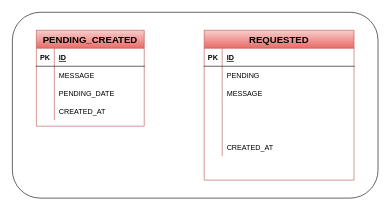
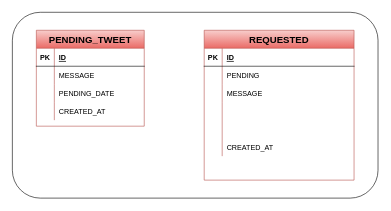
- <mxCell id="3" value="PENDING_CREATED" style="shape=table;startSize=30;container=1;collapsible=1;childLayout=tableLayout;fixedRows=1;rowLines=0;fontStyle=1;align=center;resizeLast=1;fontSize=16;gradientColor=#ea6b66;fillColor=#f8cecc;strokeColor=#b85450;" vertex="1" parent="1"><mxGeometry x="60" y="50" width="180" height="160" as="geometry"><mxRectangle x="90" y="690" width="200" height="30" as="alternateBounds" /></mxGeometry></mxCell>
+ <mxCell id="3" value="PENDING_TWEET" style="shape=table;startSize=30;container=1;collapsible=1;childLayout=tableLayout;fixedRows=1;rowLines=0;fontStyle=1;align=center;resizeLast=1;fontSize=16;gradientColor=#ea6b66;fillColor=#f8cecc;strokeColor=#b85450;" vertex="1" parent="1"><mxGeometry x="60" y="50" width="180" height="160" as="geometry"><mxRectangle x="90" y="690" width="200" height="30" as="alternateBounds" /></mxGeometry></mxCell>
